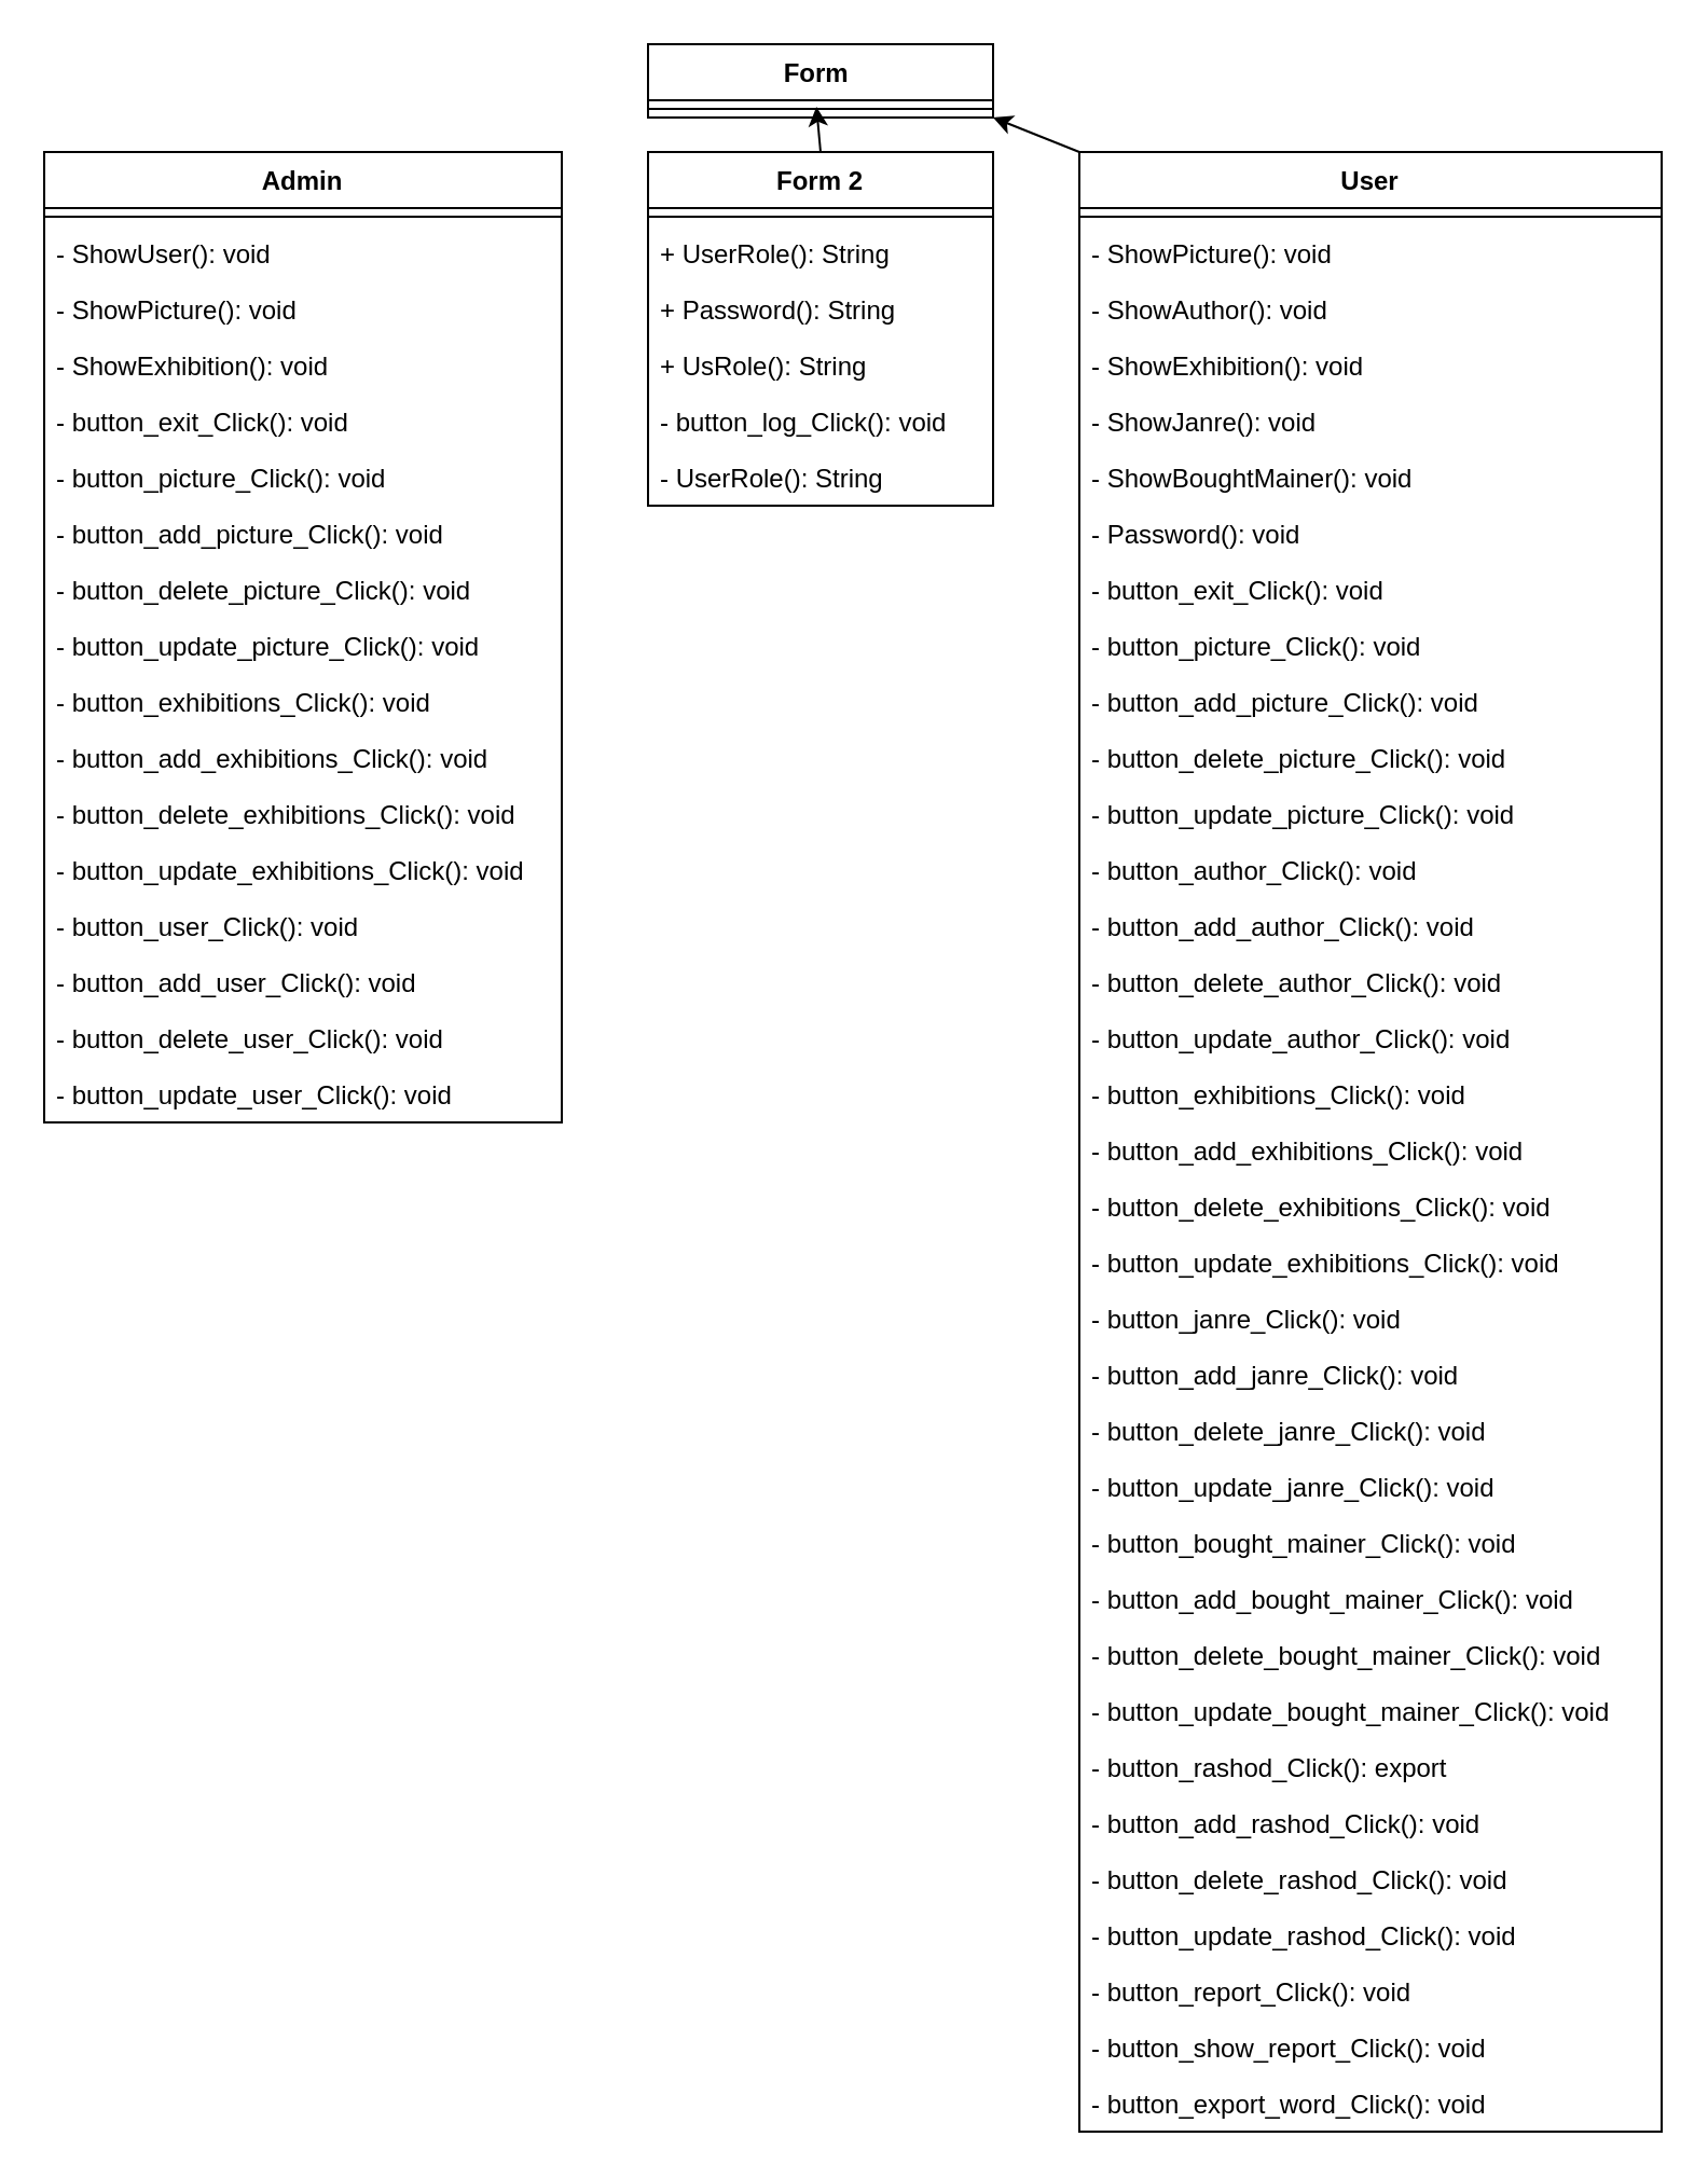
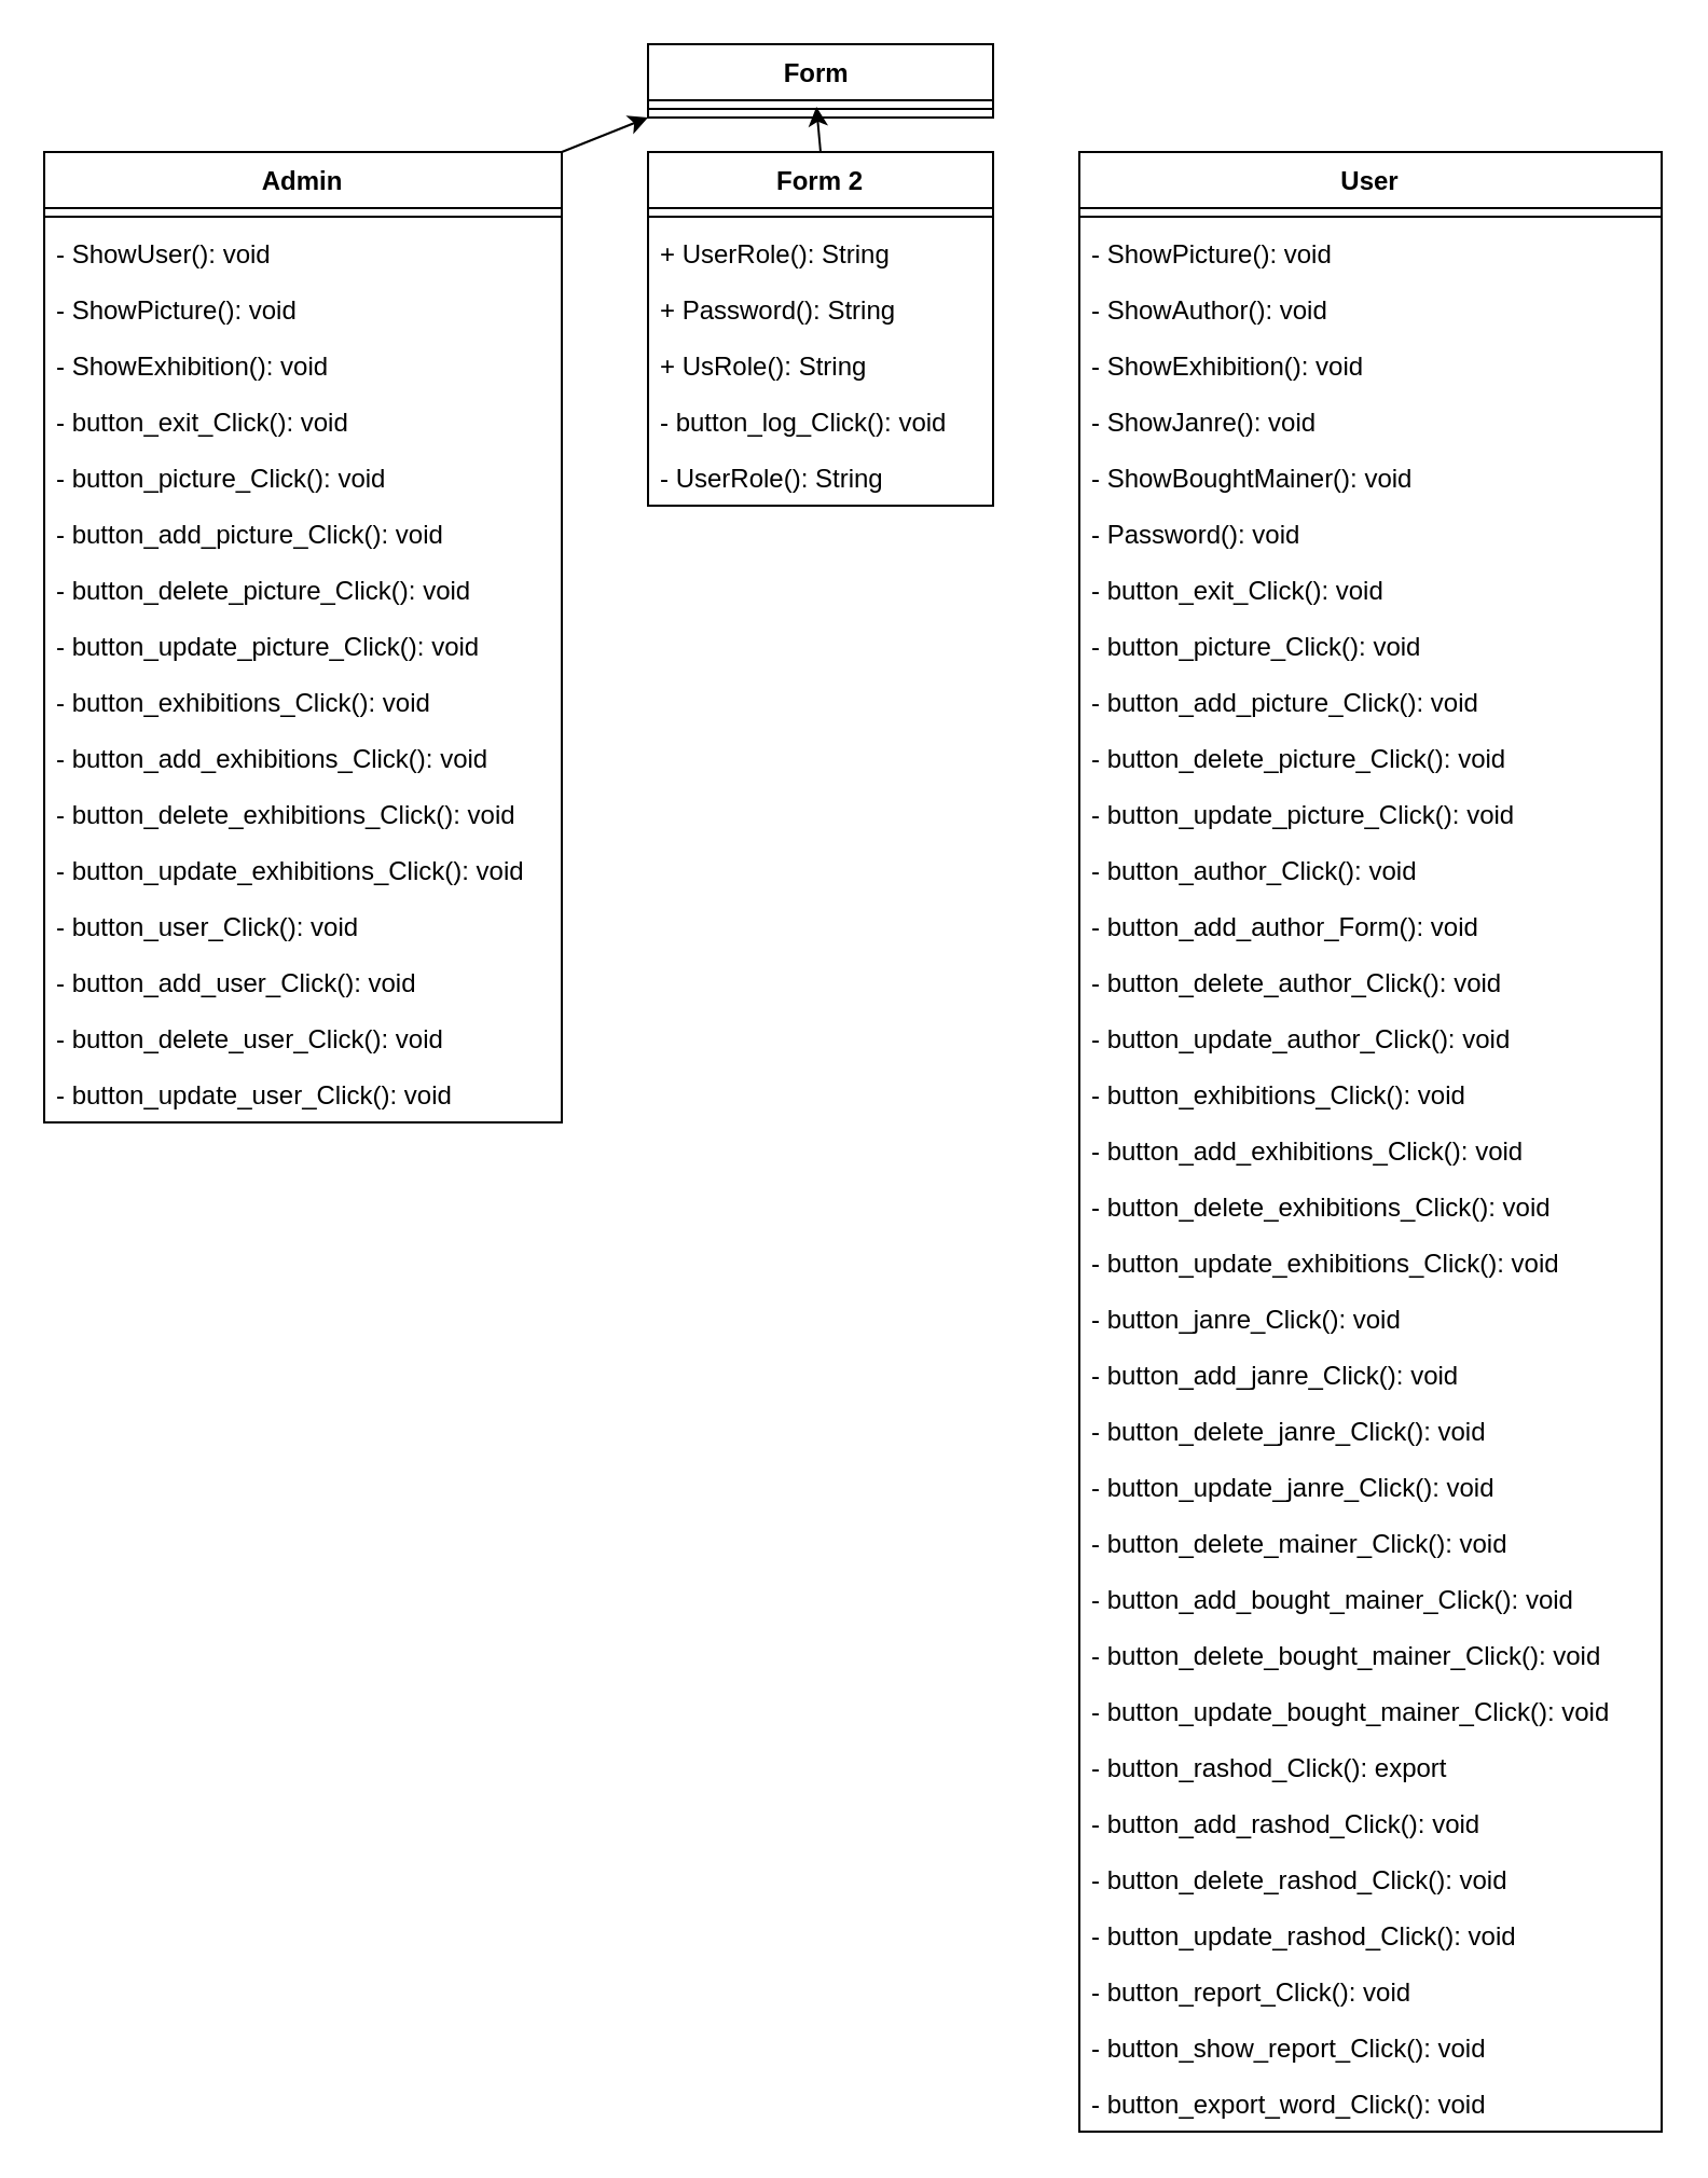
+ <mxCell id="65" value="" style="endArrow=classic;html=1;rounded=0;exitX=1;exitY=0;exitDx=0;exitDy=0;entryX=0;entryY=1;entryDx=0;entryDy=0;" parent="1" source="4" target="2" edge="1"><mxGeometry width="50" height="50" relative="1" as="geometry"><mxPoint x="214" y="220" as="sourcePoint" /><mxPoint x="494" y="350" as="targetPoint" /></mxGeometry></mxCell>
- <mxCell id="67" value="" style="endArrow=classic;html=1;rounded=0;exitX=0;exitY=0;exitDx=0;exitDy=0;entryX=1;entryY=1;entryDx=0;entryDy=0;" parent="1" source="22" target="2" edge="1"><mxGeometry width="50" height="50" relative="1" as="geometry"><mxPoint x="444" y="400" as="sourcePoint" /><mxPoint x="494" y="350" as="targetPoint" /></mxGeometry></mxCell>
- <mxCell id="36" value="-&amp;nbsp;button_add_author_Click(): void" style="text;strokeColor=none;fillColor=none;align=left;verticalAlign=top;spacingLeft=4;spacingRight=4;overflow=hidden;rotatable=0;points=[[0,0.5],[1,0.5]];portConstraint=eastwest;whiteSpace=wrap;html=1;" vertex="1" parent="22"><mxGeometry y="346" width="270" height="26" as="geometry" /></mxCell>
+ <mxCell id="36" value="-&amp;nbsp;button_add_author_Form(): void" style="text;strokeColor=none;fillColor=none;align=left;verticalAlign=top;spacingLeft=4;spacingRight=4;overflow=hidden;rotatable=0;points=[[0,0.5],[1,0.5]];portConstraint=eastwest;whiteSpace=wrap;html=1;" vertex="1" parent="22"><mxGeometry y="346" width="270" height="26" as="geometry" /></mxCell>
- <mxCell id="47" value="-&amp;nbsp;button_bought_mainer_Click(): void" style="text;strokeColor=none;fillColor=none;align=left;verticalAlign=top;spacingLeft=4;spacingRight=4;overflow=hidden;rotatable=0;points=[[0,0.5],[1,0.5]];portConstraint=eastwest;whiteSpace=wrap;html=1;" vertex="1" parent="22"><mxGeometry y="632" width="270" height="26" as="geometry" /></mxCell>
+ <mxCell id="47" value="-&amp;nbsp;button_delete_mainer_Click(): void" style="text;strokeColor=none;fillColor=none;align=left;verticalAlign=top;spacingLeft=4;spacingRight=4;overflow=hidden;rotatable=0;points=[[0,0.5],[1,0.5]];portConstraint=eastwest;whiteSpace=wrap;html=1;" vertex="1" parent="22"><mxGeometry y="632" width="270" height="26" as="geometry" /></mxCell>
